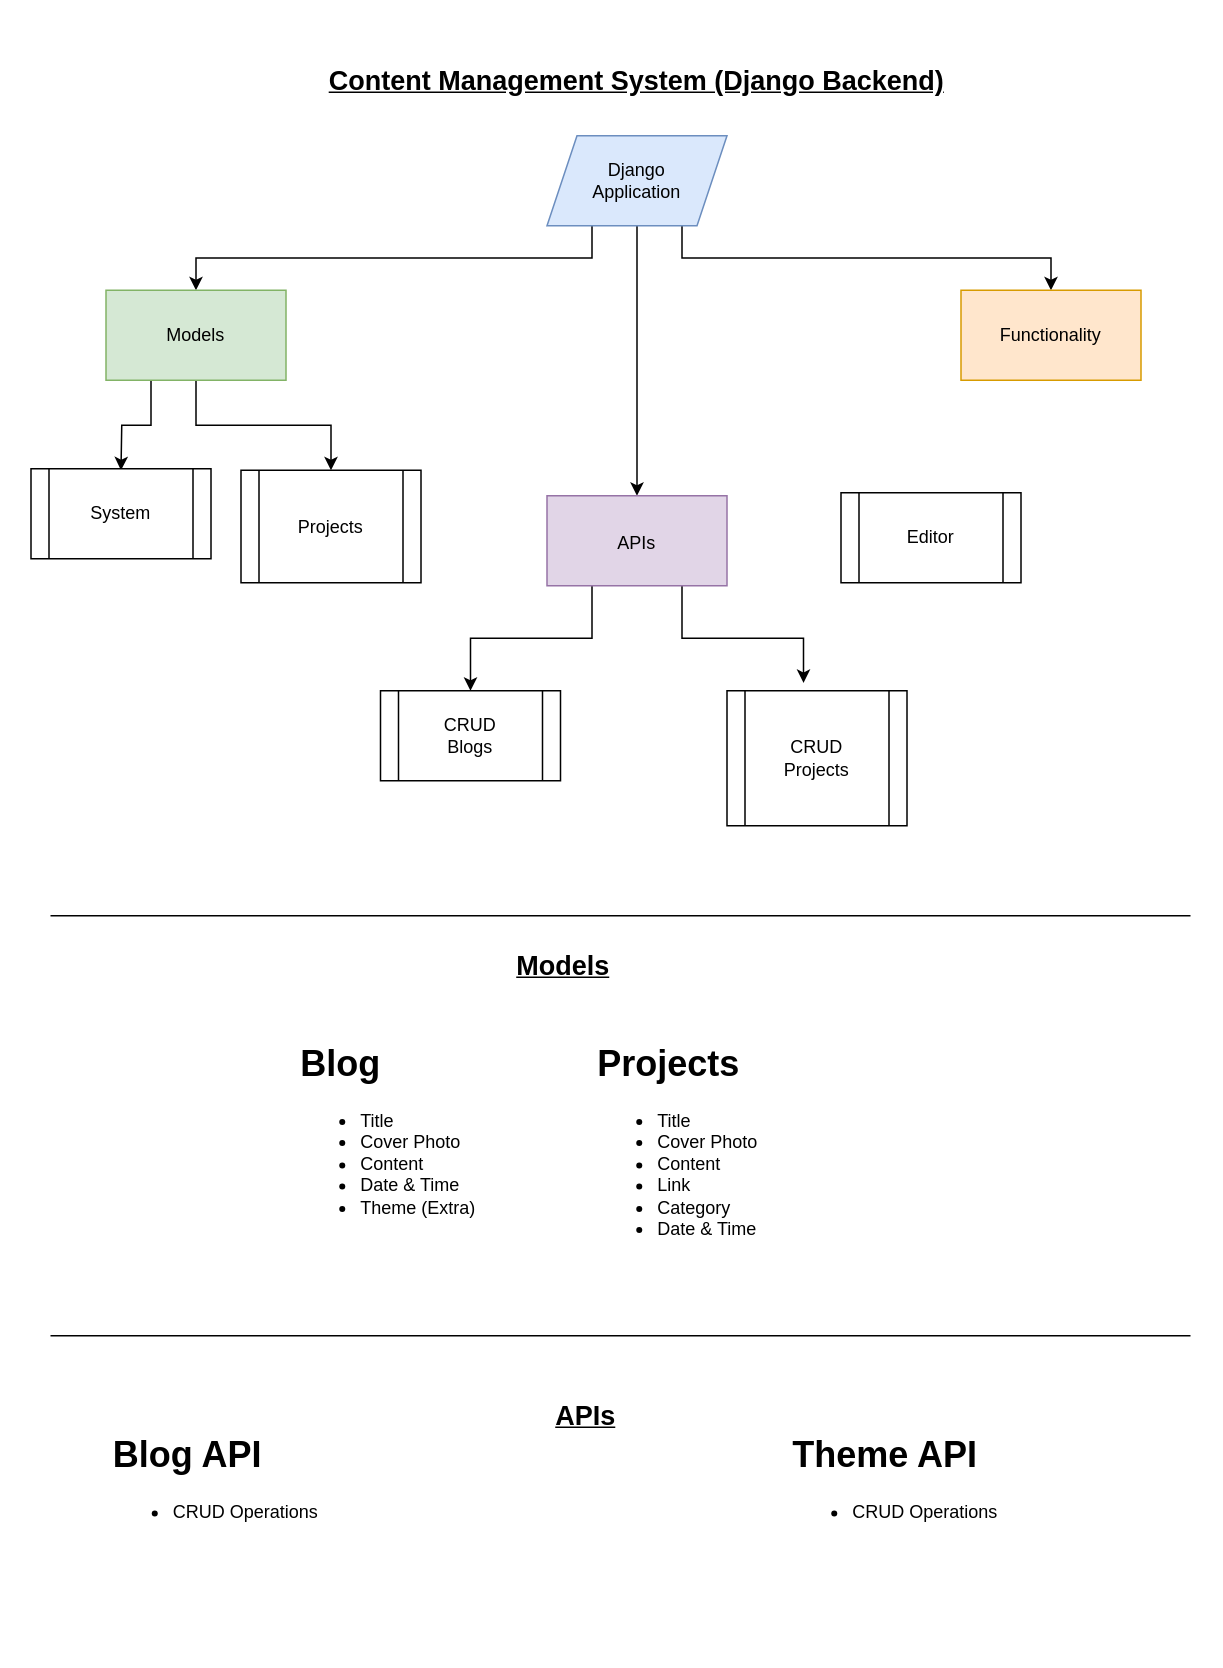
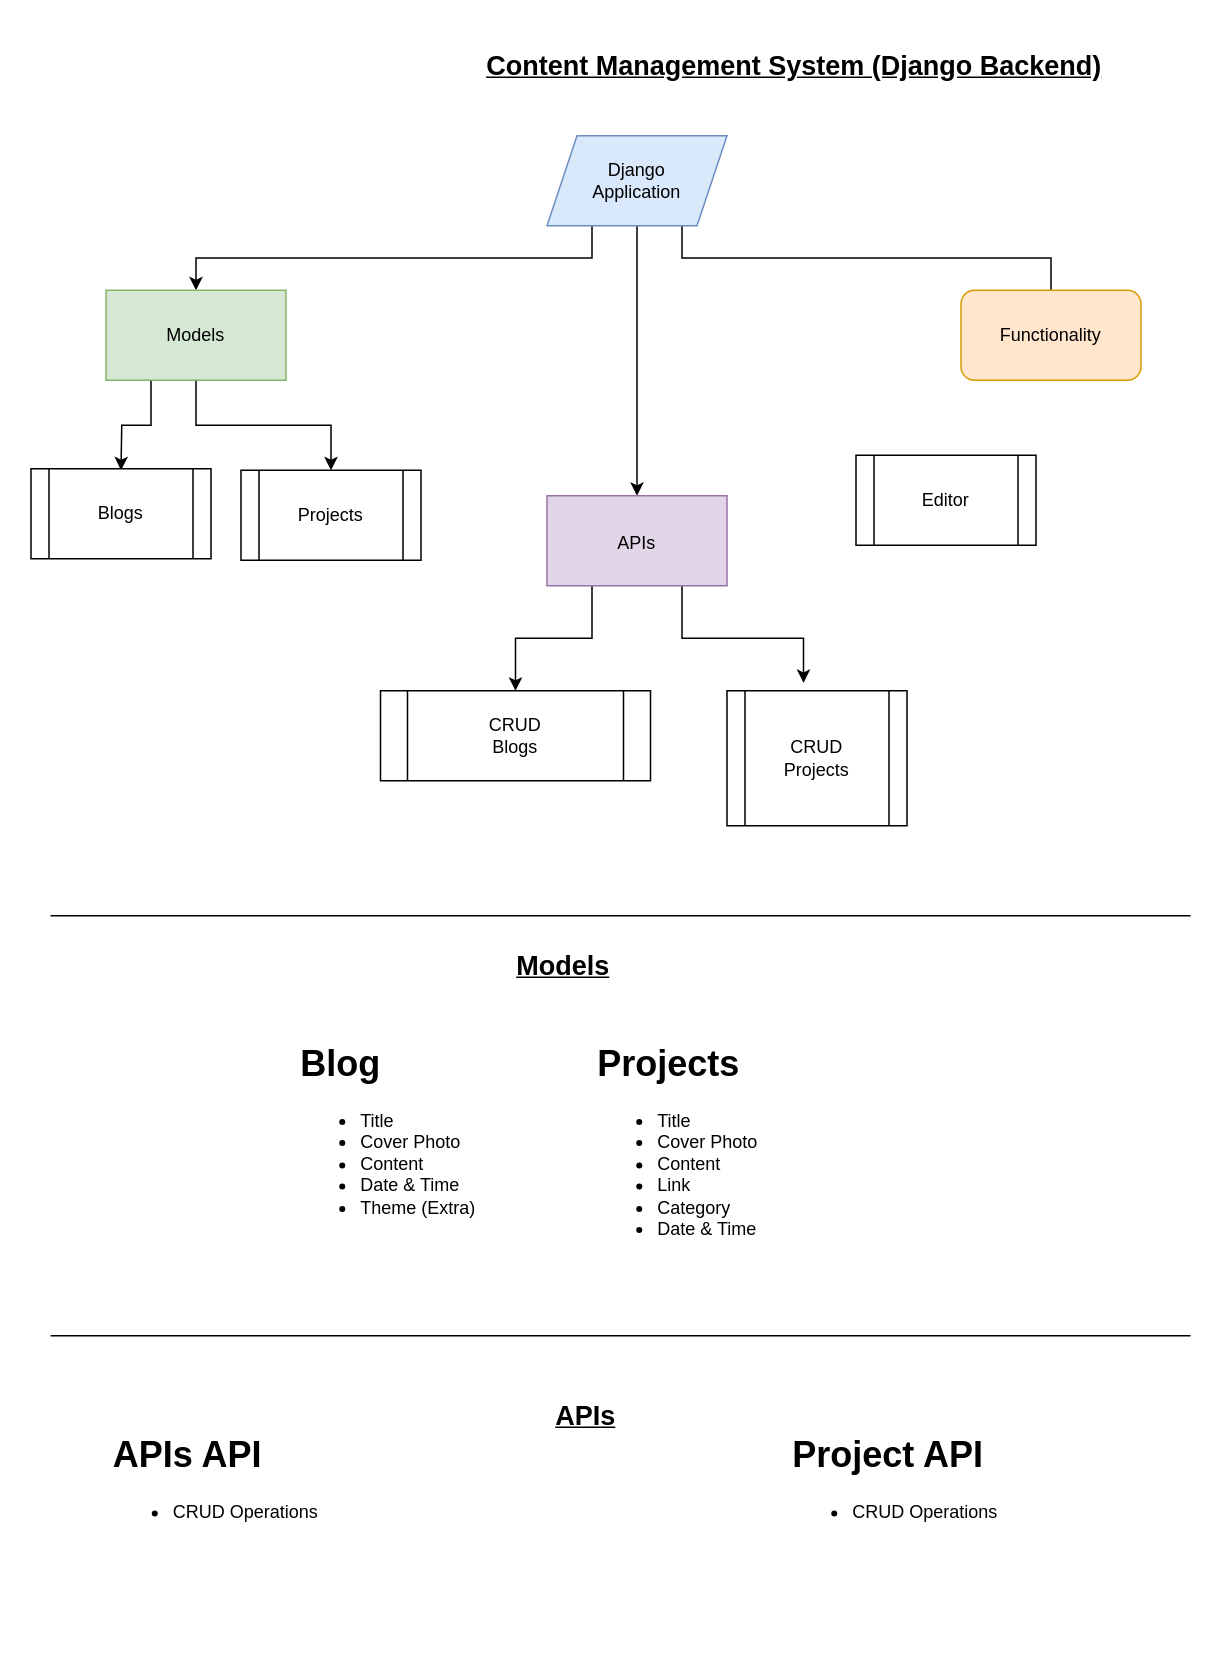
- <mxCell id="13" value="&lt;p style=&quot;line-height: 100%;&quot;&gt;&lt;font size=&quot;1&quot; style=&quot;&quot;&gt;&lt;b style=&quot;&quot;&gt;&lt;u style=&quot;font-size: 18px;&quot;&gt;Content Management System (Django Backend)&lt;/u&gt;&lt;/b&gt;&lt;/font&gt;&lt;/p&gt;" style="text;html=1;strokeColor=none;fillColor=none;align=center;verticalAlign=middle;whiteSpace=wrap;rounded=0;" vertex="1" parent="1"><mxGeometry x="189" y="20" width="470" height="70" as="geometry" /></mxCell>
+ <mxCell id="13" value="&lt;p style=&quot;line-height: 100%;&quot;&gt;&lt;font size=&quot;1&quot; style=&quot;&quot;&gt;&lt;b style=&quot;&quot;&gt;&lt;u style=&quot;font-size: 18px;&quot;&gt;Content Management System (Django Backend)&lt;/u&gt;&lt;/b&gt;&lt;/font&gt;&lt;/p&gt;" style="text;html=1;strokeColor=none;fillColor=none;align=center;verticalAlign=middle;whiteSpace=wrap;rounded=0;" vertex="1" parent="1"><mxGeometry x="294" y="10" width="470" height="70" as="geometry" /></mxCell>
- <mxCell id="3" style="edgeStyle=orthogonalEdgeStyle;rounded=0;orthogonalLoop=1;jettySize=auto;html=1;exitX=0.75;exitY=1;exitDx=0;exitDy=0;entryX=0.5;entryY=0;entryDx=0;entryDy=0;" edge="1" parent="1" source="5" target="11"><mxGeometry relative="1" as="geometry" /></mxCell>
+ <mxCell id="3" style="edgeStyle=orthogonalEdgeStyle;rounded=0;orthogonalLoop=1;jettySize=auto;html=1;exitX=0.75;exitY=1;exitDx=0;exitDy=0;entryX=0.5;entryY=0;entryDx=0;entryDy=0;endArrow=none;" edge="1" parent="1" source="5" target="11"><mxGeometry relative="1" as="geometry" /></mxCell>
- <mxCell id="11" value="Functionality" style="rounded=0;whiteSpace=wrap;html=1;fillColor=#ffe6cc;strokeColor=#d79b00;" vertex="1" parent="1"><mxGeometry x="640" y="193" width="120" height="60" as="geometry" /></mxCell>
+ <mxCell id="11" value="Functionality" style="whiteSpace=wrap;html=1;fillColor=#ffe6cc;strokeColor=#d79b00;rounded=1;" vertex="1" parent="1"><mxGeometry x="640" y="193" width="120" height="60" as="geometry" /></mxCell>
- <mxCell id="9" value="System" style="shape=process;whiteSpace=wrap;html=1;backgroundOutline=1;" vertex="1" parent="1"><mxGeometry x="20" y="312" width="120" height="60" as="geometry" /></mxCell>
+ <mxCell id="9" value="Blogs" style="shape=process;whiteSpace=wrap;html=1;backgroundOutline=1;" vertex="1" parent="1"><mxGeometry x="20" y="312" width="120" height="60" as="geometry" /></mxCell>
- <mxCell id="10" value="Projects" style="shape=process;whiteSpace=wrap;html=1;backgroundOutline=1;" vertex="1" parent="1"><mxGeometry x="160" y="313" width="120" height="75" as="geometry" /></mxCell>
+ <mxCell id="10" value="Projects" style="shape=process;whiteSpace=wrap;html=1;backgroundOutline=1;" vertex="1" parent="1"><mxGeometry x="160" y="313" width="120" height="60" as="geometry" /></mxCell>
- <mxCell id="12" value="Editor" style="shape=process;whiteSpace=wrap;html=1;backgroundOutline=1;" vertex="1" parent="1"><mxGeometry x="560" y="328" width="120" height="60" as="geometry" /></mxCell>
+ <mxCell id="12" value="Editor" style="shape=process;whiteSpace=wrap;html=1;backgroundOutline=1;" vertex="1" parent="1"><mxGeometry x="570" y="303" width="120" height="60" as="geometry" /></mxCell>
- <mxCell id="17" value="CRUD&lt;br&gt;Blogs" style="shape=process;whiteSpace=wrap;html=1;backgroundOutline=1;fontSize=12;" vertex="1" parent="1"><mxGeometry x="253" y="460" width="120" height="60" as="geometry" /></mxCell>
+ <mxCell id="17" value="CRUD&lt;br&gt;Blogs" style="shape=process;whiteSpace=wrap;html=1;backgroundOutline=1;fontSize=12;" vertex="1" parent="1"><mxGeometry x="253" y="460" width="180" height="60" as="geometry" /></mxCell>
- <mxCell id="25" value="&lt;h1&gt;Blog API&lt;/h1&gt;&lt;p&gt;&lt;/p&gt;&lt;ul&gt;&lt;li&gt;CRUD Operations&lt;/li&gt;&lt;/ul&gt;&lt;p&gt;&lt;/p&gt;" style="text;html=1;strokeColor=none;fillColor=none;spacing=5;spacingTop=-20;whiteSpace=wrap;overflow=hidden;rounded=0;fontSize=12;" vertex="1" parent="1"><mxGeometry x="70" y="950" width="199" height="140" as="geometry" /></mxCell>
+ <mxCell id="25" value="&lt;h1&gt;APIs API&lt;/h1&gt;&lt;p&gt;&lt;/p&gt;&lt;ul&gt;&lt;li&gt;CRUD Operations&lt;/li&gt;&lt;/ul&gt;&lt;p&gt;&lt;/p&gt;" style="text;html=1;strokeColor=none;fillColor=none;spacing=5;spacingTop=-20;whiteSpace=wrap;overflow=hidden;rounded=0;fontSize=12;" vertex="1" parent="1"><mxGeometry x="70" y="950" width="199" height="140" as="geometry" /></mxCell>
- <mxCell id="26" value="&lt;h1&gt;Theme API&lt;/h1&gt;&lt;p&gt;&lt;/p&gt;&lt;ul&gt;&lt;li&gt;CRUD Operations&lt;/li&gt;&lt;/ul&gt;&lt;p&gt;&lt;/p&gt;" style="text;html=1;strokeColor=none;fillColor=none;spacing=5;spacingTop=-20;whiteSpace=wrap;overflow=hidden;rounded=0;fontSize=12;" vertex="1" parent="1"><mxGeometry x="523" y="950" width="199" height="140" as="geometry" /></mxCell>
+ <mxCell id="26" value="&lt;h1&gt;Project API&lt;/h1&gt;&lt;p&gt;&lt;/p&gt;&lt;ul&gt;&lt;li&gt;CRUD Operations&lt;/li&gt;&lt;/ul&gt;&lt;p&gt;&lt;/p&gt;" style="text;html=1;strokeColor=none;fillColor=none;spacing=5;spacingTop=-20;whiteSpace=wrap;overflow=hidden;rounded=0;fontSize=12;" vertex="1" parent="1"><mxGeometry x="523" y="950" width="199" height="140" as="geometry" /></mxCell>
